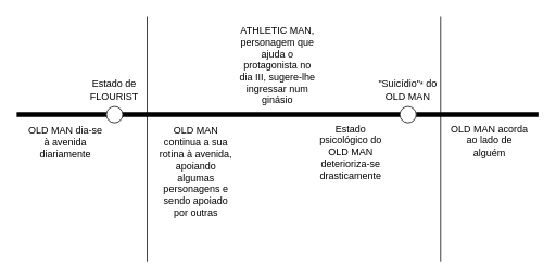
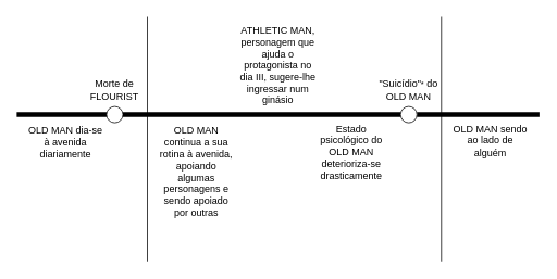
- <mxCell id="10" value="Estado de FLOURIST" style="text;html=1;strokeColor=none;fillColor=none;align=center;verticalAlign=middle;whiteSpace=wrap;rounded=0;" vertex="1" parent="1"><mxGeometry x="90" y="80" width="100" height="60" as="geometry" /></mxCell>
+ <mxCell id="10" value="Morte de FLOURIST" style="text;html=1;strokeColor=none;fillColor=none;align=center;verticalAlign=middle;whiteSpace=wrap;rounded=0;" vertex="1" parent="1"><mxGeometry x="90" y="80" width="100" height="60" as="geometry" /></mxCell>
- <mxCell id="15" value="OLD MAN acorda ao lado de alguém" style="text;html=1;strokeColor=none;fillColor=none;align=center;verticalAlign=middle;whiteSpace=wrap;rounded=0;" vertex="1" parent="1"><mxGeometry x="550" y="142" width="100" height="60" as="geometry" /></mxCell>
+ <mxCell id="15" value="OLD MAN sendo ao lado de alguém" style="text;html=1;strokeColor=none;fillColor=none;align=center;verticalAlign=middle;whiteSpace=wrap;rounded=0;" vertex="1" parent="1"><mxGeometry x="550" y="142" width="100" height="60" as="geometry" /></mxCell>
